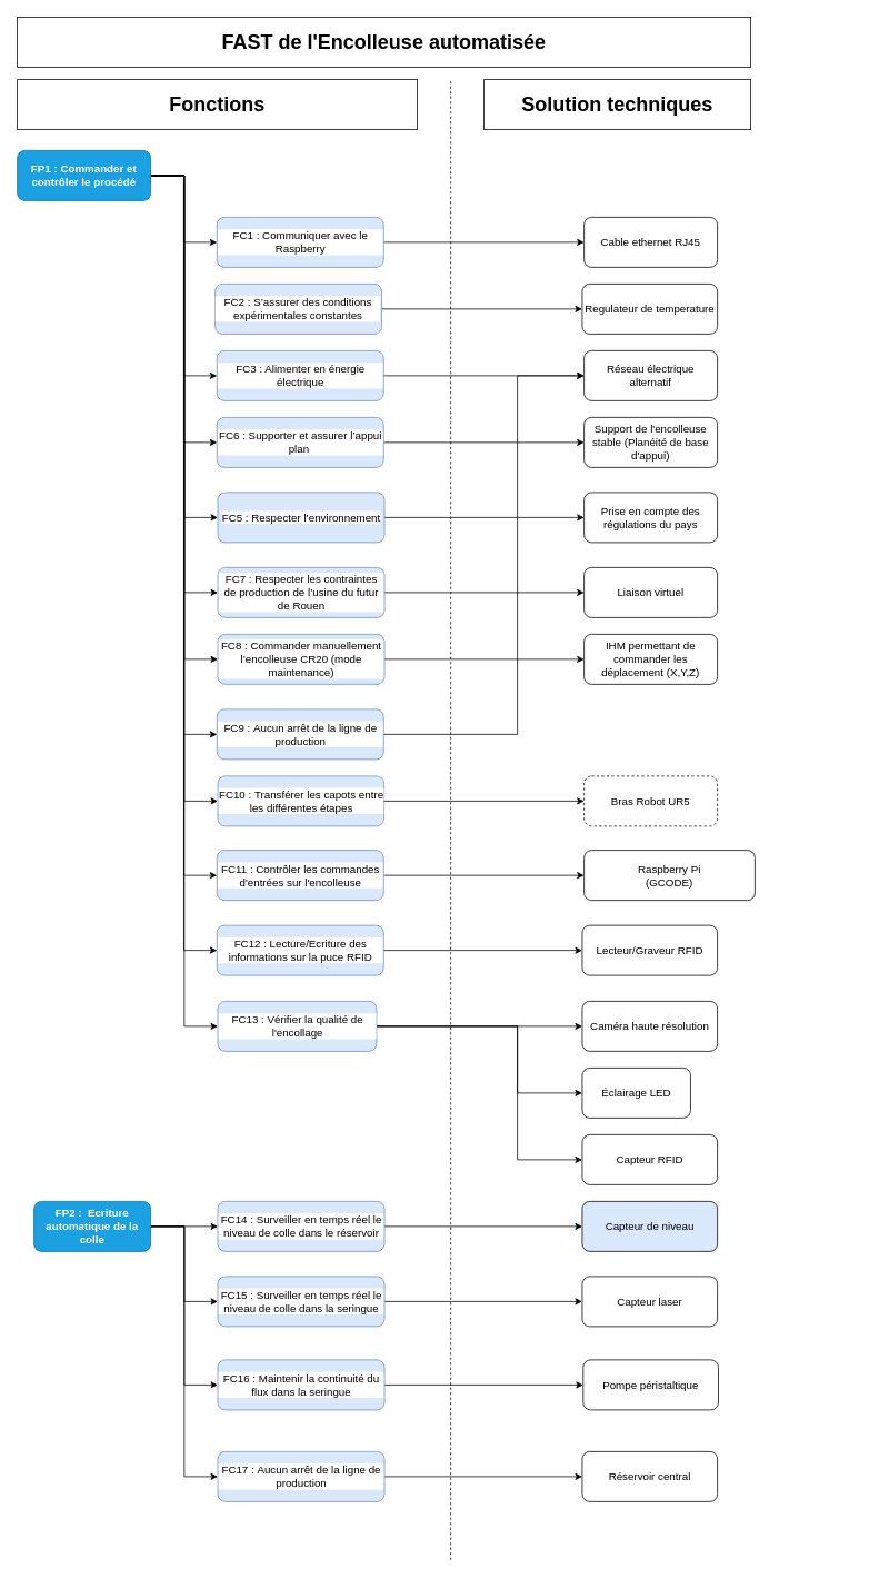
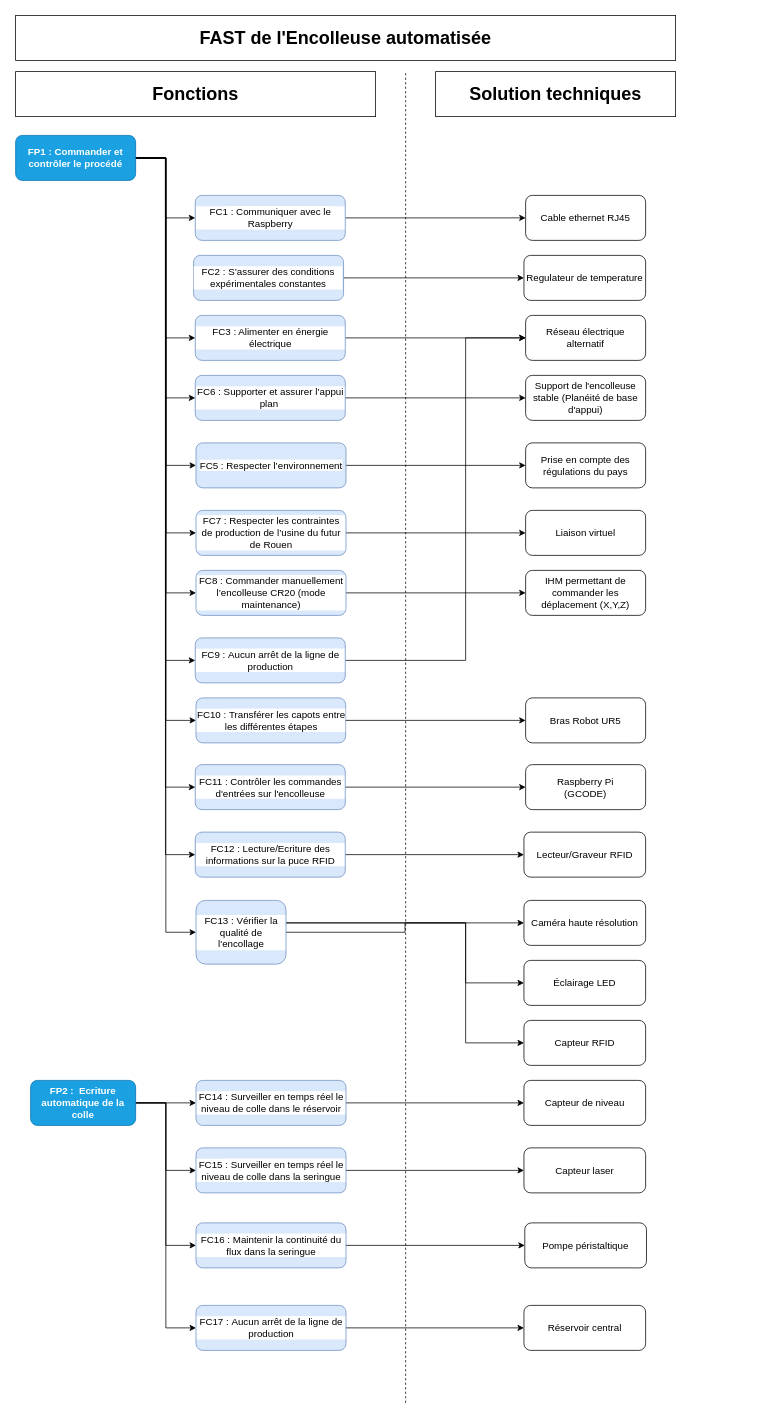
- <mxCell id="24" value="Bras Robot UR5" style="rounded=1;whiteSpace=wrap;html=1;fontFamily=Helvetica;fontSize=13;fontStyle=0;dashed=1;" parent="1" vertex="1"><mxGeometry x="700" y="930" width="160" height="60" as="geometry" /></mxCell>
+ <mxCell id="24" value="Bras Robot UR5" style="rounded=1;whiteSpace=wrap;html=1;fontFamily=Helvetica;fontSize=13;fontStyle=0" parent="1" vertex="1"><mxGeometry x="700" y="930" width="160" height="60" as="geometry" /></mxCell>
- <mxCell id="21" value="Raspberry Pi&lt;div&gt;(GCODE)&lt;/div&gt;" style="rounded=1;whiteSpace=wrap;html=1;fontFamily=Helvetica;fontSize=13;fontStyle=0" parent="1" vertex="1"><mxGeometry x="700" y="1019" width="205" height="60" as="geometry" /></mxCell>
+ <mxCell id="21" value="Raspberry Pi&lt;div&gt;(GCODE)&lt;/div&gt;" style="rounded=1;whiteSpace=wrap;html=1;fontFamily=Helvetica;fontSize=13;fontStyle=0" parent="1" vertex="1"><mxGeometry x="700" y="1019" width="160" height="60" as="geometry" /></mxCell>
- <mxCell id="30" value="&lt;span&gt;FC13 : Vérifier la qualité de l'encollage&lt;/span&gt;" style="rounded=1;whiteSpace=wrap;html=1;labelBackgroundColor=default;labelBorderColor=none;textShadow=0;fillColor=#dae8fc;strokeColor=#6c8ebf;fontFamily=Helvetica;fontSize=13;fontStyle=0" parent="1" vertex="1"><mxGeometry x="260.5" y="1200" width="190.5" height="60" as="geometry" /></mxCell>
+ <mxCell id="30" value="&lt;span&gt;FC13 : Vérifier la qualité de l'encollage&lt;/span&gt;" style="rounded=1;whiteSpace=wrap;html=1;labelBackgroundColor=default;labelBorderColor=none;textShadow=0;fillColor=#dae8fc;strokeColor=#6c8ebf;fontFamily=Helvetica;fontSize=13;fontStyle=0" parent="1" vertex="1"><mxGeometry x="260.5" y="1200" width="120" height="85" as="geometry" /></mxCell>
- <mxCell id="32" value="Éclairage LED" style="rounded=1;whiteSpace=wrap;html=1;fontFamily=Helvetica;fontSize=13;fontStyle=0" parent="1" vertex="1"><mxGeometry x="697.75" y="1280" width="130" height="60" as="geometry" /></mxCell>
+ <mxCell id="32" value="Éclairage LED" style="rounded=1;whiteSpace=wrap;html=1;fontFamily=Helvetica;fontSize=13;fontStyle=0" parent="1" vertex="1"><mxGeometry x="697.75" y="1280" width="162.25" height="60" as="geometry" /></mxCell>
- <mxCell id="22" value="Capteur de niveau" style="rounded=1;whiteSpace=wrap;html=1;fontFamily=Helvetica;fontSize=13;fillColor=#dae8fc;" parent="1" vertex="1"><mxGeometry x="697.75" y="1440" width="162.25" height="60" as="geometry" /></mxCell>
+ <mxCell id="22" value="Capteur de niveau" style="rounded=1;whiteSpace=wrap;html=1;fontFamily=Helvetica;fontSize=13;" parent="1" vertex="1"><mxGeometry x="697.75" y="1440" width="162.25" height="60" as="geometry" /></mxCell>
